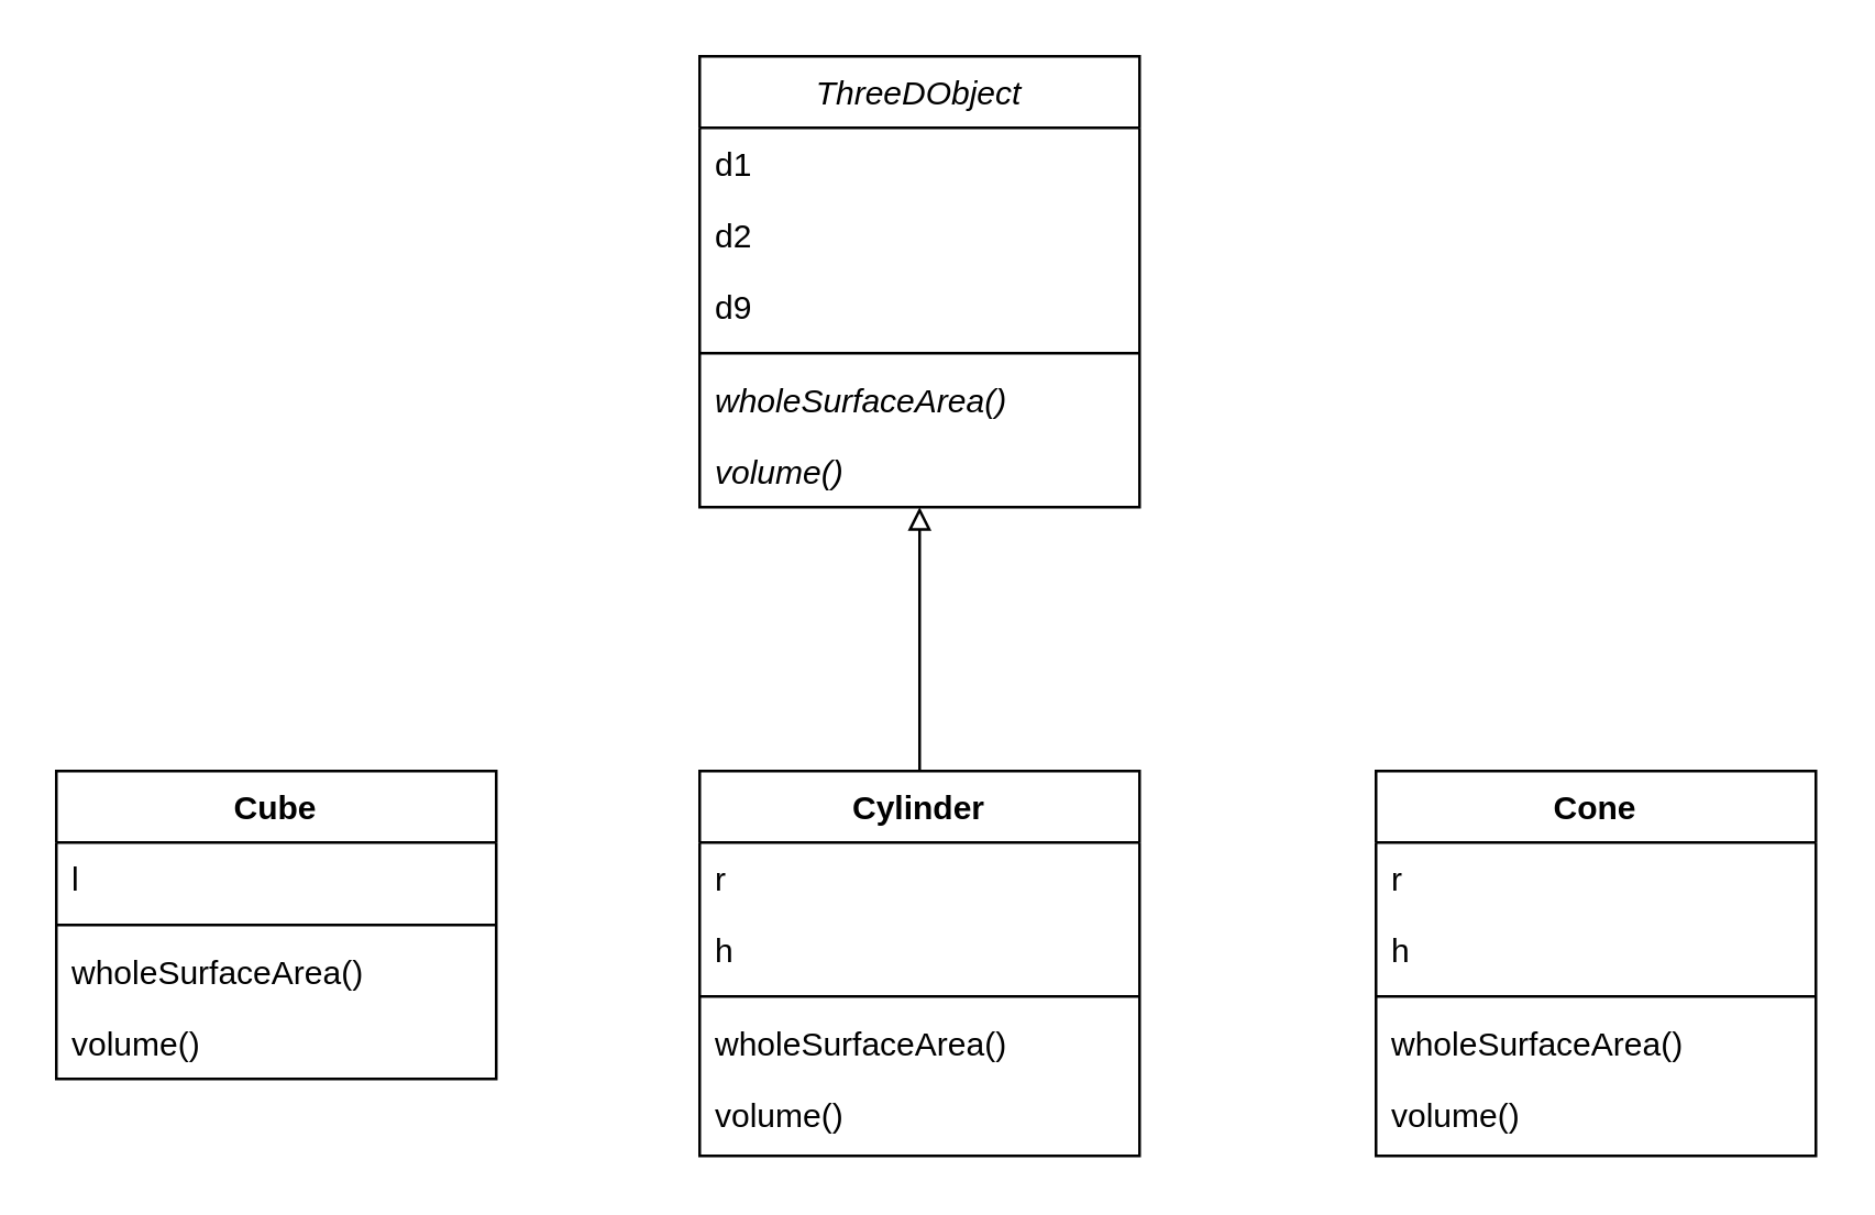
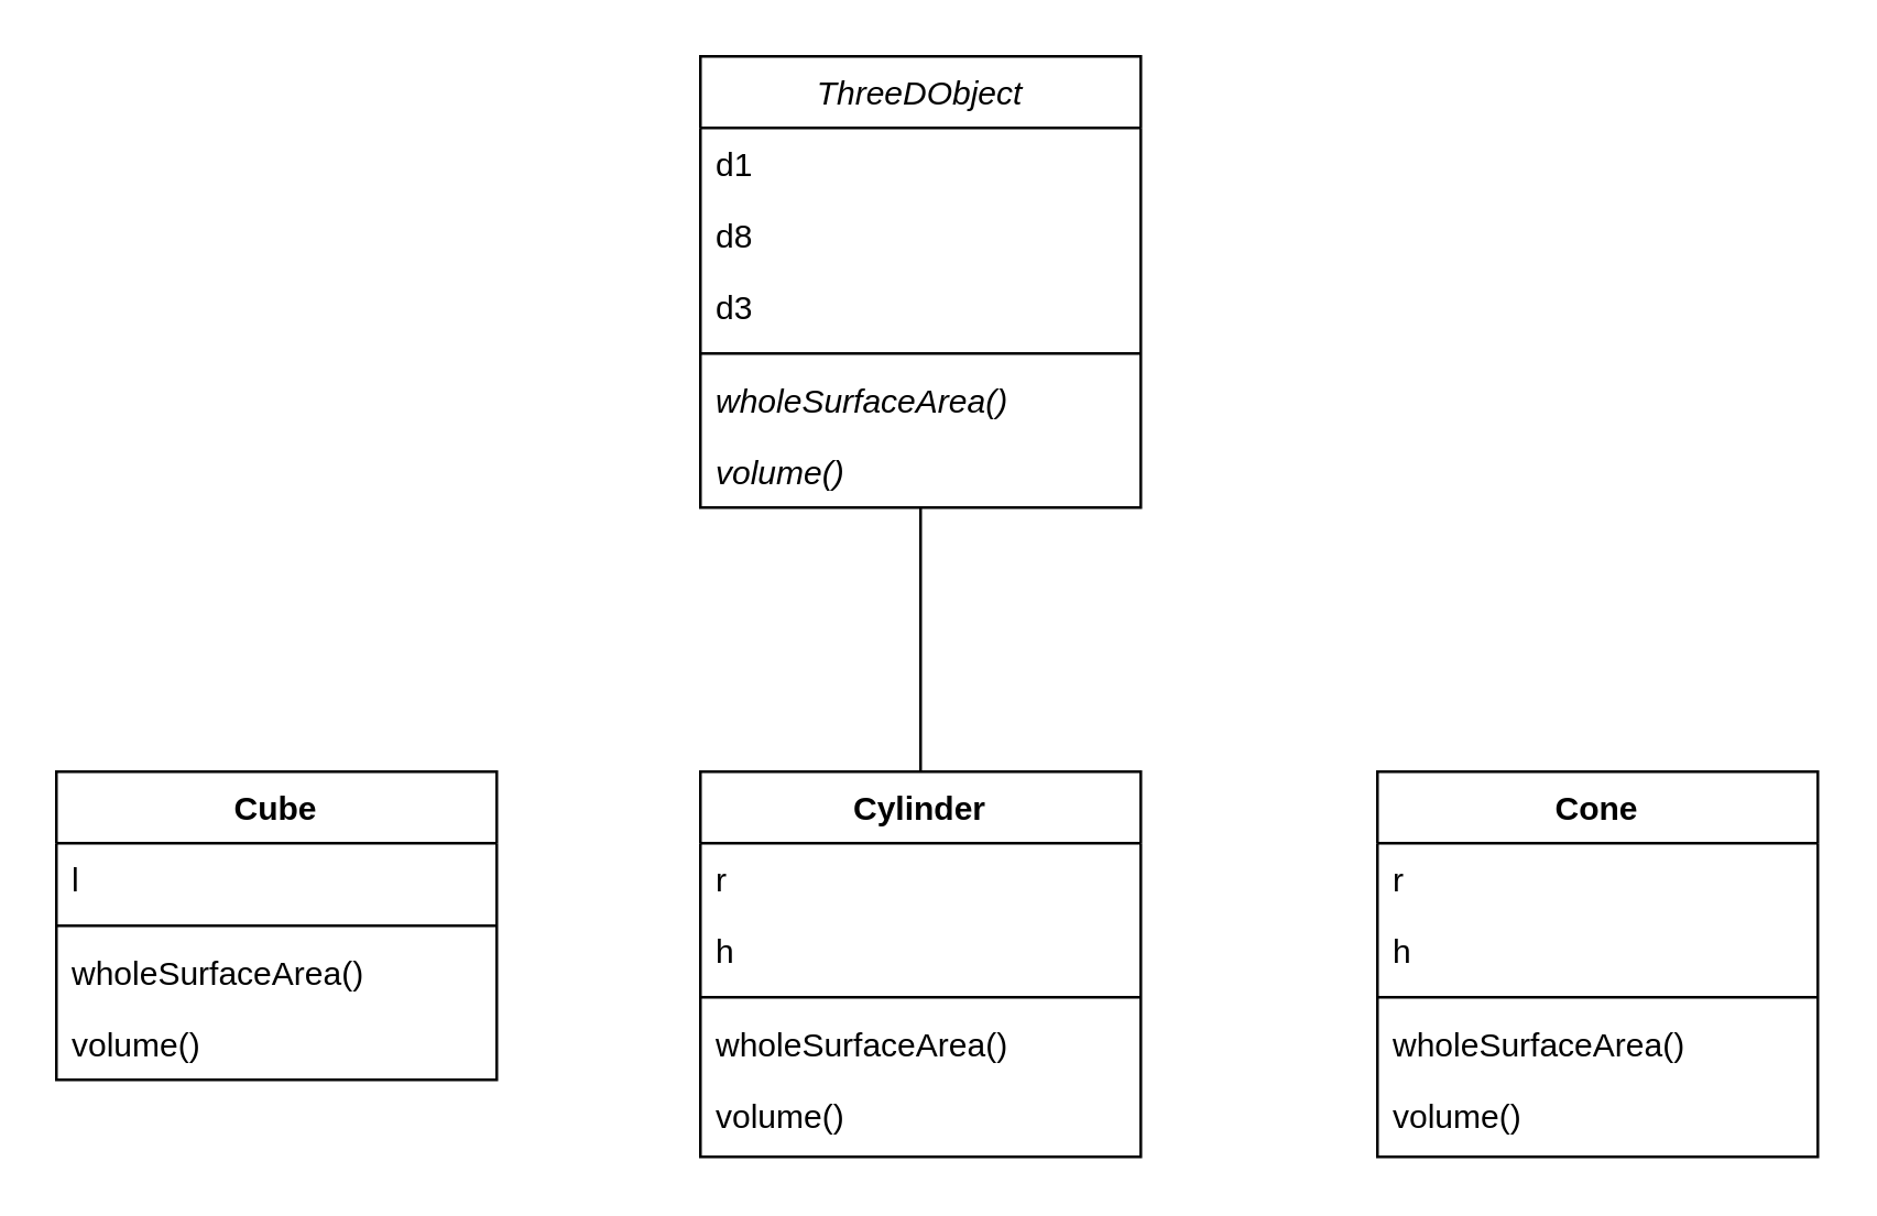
- <mxCell id="4" value="d2" style="text;align=left;verticalAlign=top;spacingLeft=4;spacingRight=4;overflow=hidden;rotatable=0;points=[[0,0.5],[1,0.5]];portConstraint=eastwest;rounded=0;shadow=0;html=0;" parent="2" vertex="1"><mxGeometry y="52" width="160" height="26" as="geometry" /></mxCell>
+ <mxCell id="4" value="d8" style="text;align=left;verticalAlign=top;spacingLeft=4;spacingRight=4;overflow=hidden;rotatable=0;points=[[0,0.5],[1,0.5]];portConstraint=eastwest;rounded=0;shadow=0;html=0;" parent="2" vertex="1"><mxGeometry y="52" width="160" height="26" as="geometry" /></mxCell>
- <mxCell id="5" value="d9" style="text;align=left;verticalAlign=top;spacingLeft=4;spacingRight=4;overflow=hidden;rotatable=0;points=[[0,0.5],[1,0.5]];portConstraint=eastwest;rounded=0;shadow=0;html=0;" parent="2" vertex="1"><mxGeometry y="78" width="160" height="26" as="geometry" /></mxCell>
+ <mxCell id="5" value="d3" style="text;align=left;verticalAlign=top;spacingLeft=4;spacingRight=4;overflow=hidden;rotatable=0;points=[[0,0.5],[1,0.5]];portConstraint=eastwest;rounded=0;shadow=0;html=0;" parent="2" vertex="1"><mxGeometry y="78" width="160" height="26" as="geometry" /></mxCell>
- <mxCell id="14" style="edgeStyle=elbowEdgeStyle;rounded=0;orthogonalLoop=1;jettySize=auto;elbow=vertical;html=1;exitX=0.5;exitY=0;exitDx=0;exitDy=0;endArrow=block;endFill=0;strokeColor=#000000;" parent="1" source="15" target="2" edge="1"><mxGeometry relative="1" as="geometry" /></mxCell>
+ <mxCell id="14" style="edgeStyle=elbowEdgeStyle;rounded=0;orthogonalLoop=1;jettySize=auto;elbow=vertical;html=1;exitX=0.5;exitY=0;exitDx=0;exitDy=0;endArrow=none;endFill=0;strokeColor=#000000;" parent="1" source="15" target="2" edge="1"><mxGeometry relative="1" as="geometry" /></mxCell>
